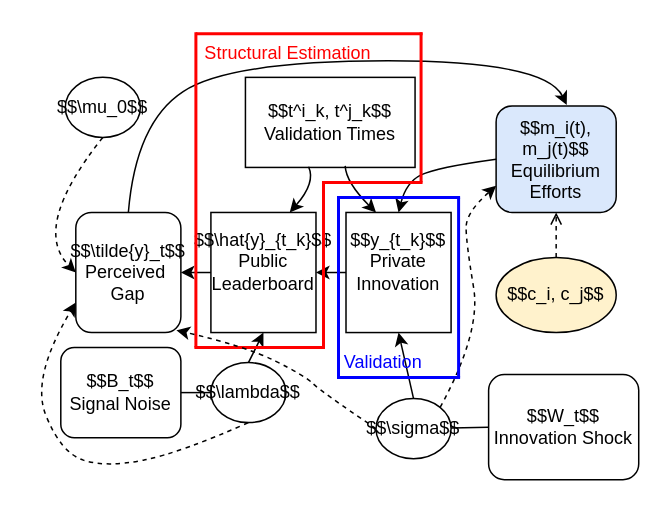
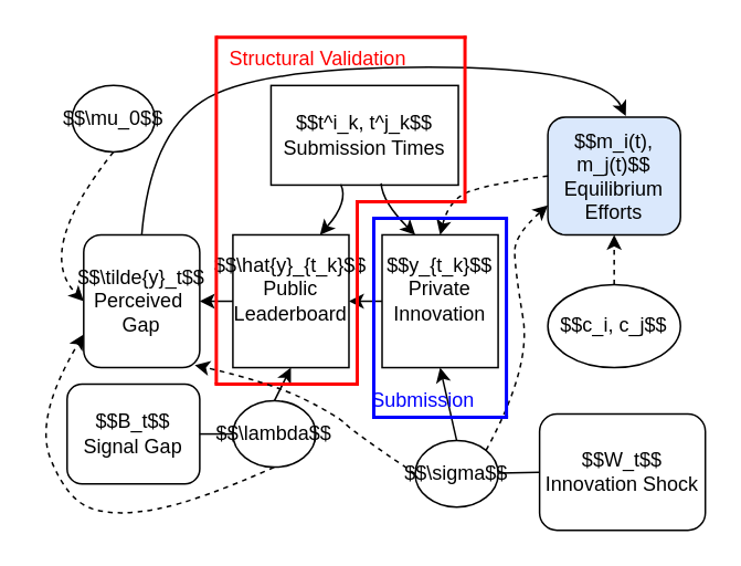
- <mxCell id="32" value="&lt;span style=&quot;color: rgb(255, 0, 0);&quot;&gt;Structural Estimation&lt;/span&gt;" style="text;html=1;align=center;verticalAlign=middle;whiteSpace=wrap;rounded=0;" parent="1" vertex="1"><mxGeometry x="130" width="123" height="30" as="geometry" y="20" /></mxCell>
+ <mxCell id="32" value="&lt;span style=&quot;color: rgb(255, 0, 0);&quot;&gt;Structural Validation&lt;/span&gt;" style="text;html=1;align=center;verticalAlign=middle;whiteSpace=wrap;rounded=0;" parent="1" vertex="1"><mxGeometry x="130" width="123" height="30" as="geometry" y="20" /></mxCell>
- <mxCell id="11" value="&lt;div&gt;$$t^i_k, t^j_k$$&lt;/div&gt;&lt;div&gt;Validation Times&lt;/div&gt;" style="rounded=0;whiteSpace=wrap;html=1;" parent="1" vertex="1"><mxGeometry x="163" y="51" width="113" height="60" as="geometry" /></mxCell>
+ <mxCell id="11" value="&lt;div&gt;$$t^i_k, t^j_k$$&lt;/div&gt;&lt;div&gt;Submission Times&lt;/div&gt;" style="rounded=0;whiteSpace=wrap;html=1;" parent="1" vertex="1"><mxGeometry x="163" y="51" width="113" height="60" as="geometry" /></mxCell>
- <mxCell id="10" value="" style="curved=1;endArrow=classic;html=1;rounded=0;exitX=0;exitY=0.5;exitDx=0;exitDy=0;entryX=0.5;entryY=0;entryDx=0;entryDy=0;" parent="1" source="5" target="2" edge="1"><mxGeometry width="50" height="50" relative="1" as="geometry"><mxPoint x="200" y="161" as="sourcePoint" /><mxPoint x="250" y="111" as="targetPoint" /><Array as="points"><mxPoint x="290" y="111" /><mxPoint x="270" y="121" /></Array></mxGeometry></mxCell>
+ <mxCell id="10" value="" style="curved=1;endArrow=classic;html=1;rounded=0;exitX=0;exitY=0.5;exitDx=0;exitDy=0;entryX=0.5;entryY=0;entryDx=0;entryDy=0;dashed=1;" parent="1" source="5" target="2" edge="1"><mxGeometry width="50" height="50" relative="1" as="geometry"><mxPoint x="200" y="161" as="sourcePoint" /><mxPoint x="250" y="111" as="targetPoint" /><Array as="points"><mxPoint x="290" y="111" /><mxPoint x="270" y="121" /></Array></mxGeometry></mxCell>
- <mxCell id="22" value="" style="endArrow=open;html=1;rounded=0;exitX=0.5;exitY=0;exitDx=0;exitDy=0;entryX=0.5;entryY=1;entryDx=0;entryDy=0;dashed=1;" parent="1" source="21" target="5" edge="1"><mxGeometry width="50" height="50" relative="1" as="geometry"><mxPoint x="170" y="161" as="sourcePoint" /><mxPoint x="220" y="111" as="targetPoint" /></mxGeometry></mxCell>
+ <mxCell id="22" value="" style="endArrow=classic;html=1;rounded=0;exitX=0.5;exitY=0;exitDx=0;exitDy=0;entryX=0.5;entryY=1;entryDx=0;entryDy=0;dashed=1;" parent="1" source="21" target="5" edge="1"><mxGeometry width="50" height="50" relative="1" as="geometry"><mxPoint x="170" y="161" as="sourcePoint" /><mxPoint x="220" y="111" as="targetPoint" /></mxGeometry></mxCell>
- <mxCell id="21" value="$$c_i, c_j$$" style="ellipse;whiteSpace=wrap;html=1;fillColor=#fff2cc;" parent="1" vertex="1"><mxGeometry x="330" y="171" width="80" height="50" as="geometry" /></mxCell>
+ <mxCell id="21" value="$$c_i, c_j$$" style="ellipse;whiteSpace=wrap;html=1;" parent="1" vertex="1"><mxGeometry x="330" y="171" width="80" height="50" as="geometry" /></mxCell>
- <mxCell id="36" value="&lt;span style=&quot;color: rgb(0, 0, 255);&quot;&gt;Validation&lt;/span&gt;" style="text;html=1;align=center;verticalAlign=middle;whiteSpace=wrap;rounded=0;" parent="1" vertex="1"><mxGeometry x="225" y="226" width="60" height="30" as="geometry" /></mxCell>
+ <mxCell id="36" value="&lt;span style=&quot;color: rgb(0, 0, 255);&quot;&gt;Submission&lt;/span&gt;" style="text;html=1;align=center;verticalAlign=middle;whiteSpace=wrap;rounded=0;" parent="1" vertex="1"><mxGeometry x="225" y="226" width="60" height="30" as="geometry" /></mxCell>
- <mxCell id="15" value="&lt;div&gt;$$B_t$$&lt;/div&gt;&lt;div&gt;Signal Noise&lt;/div&gt;" style="rounded=1;whiteSpace=wrap;html=1;" parent="1" vertex="1"><mxGeometry x="40" y="231" width="80" height="60" as="geometry" /></mxCell>
+ <mxCell id="15" value="&lt;div&gt;$$B_t$$&lt;/div&gt;&lt;div&gt;Signal Gap&lt;/div&gt;" style="rounded=1;whiteSpace=wrap;html=1;" parent="1" vertex="1"><mxGeometry x="40" y="231" width="80" height="60" as="geometry" /></mxCell>
